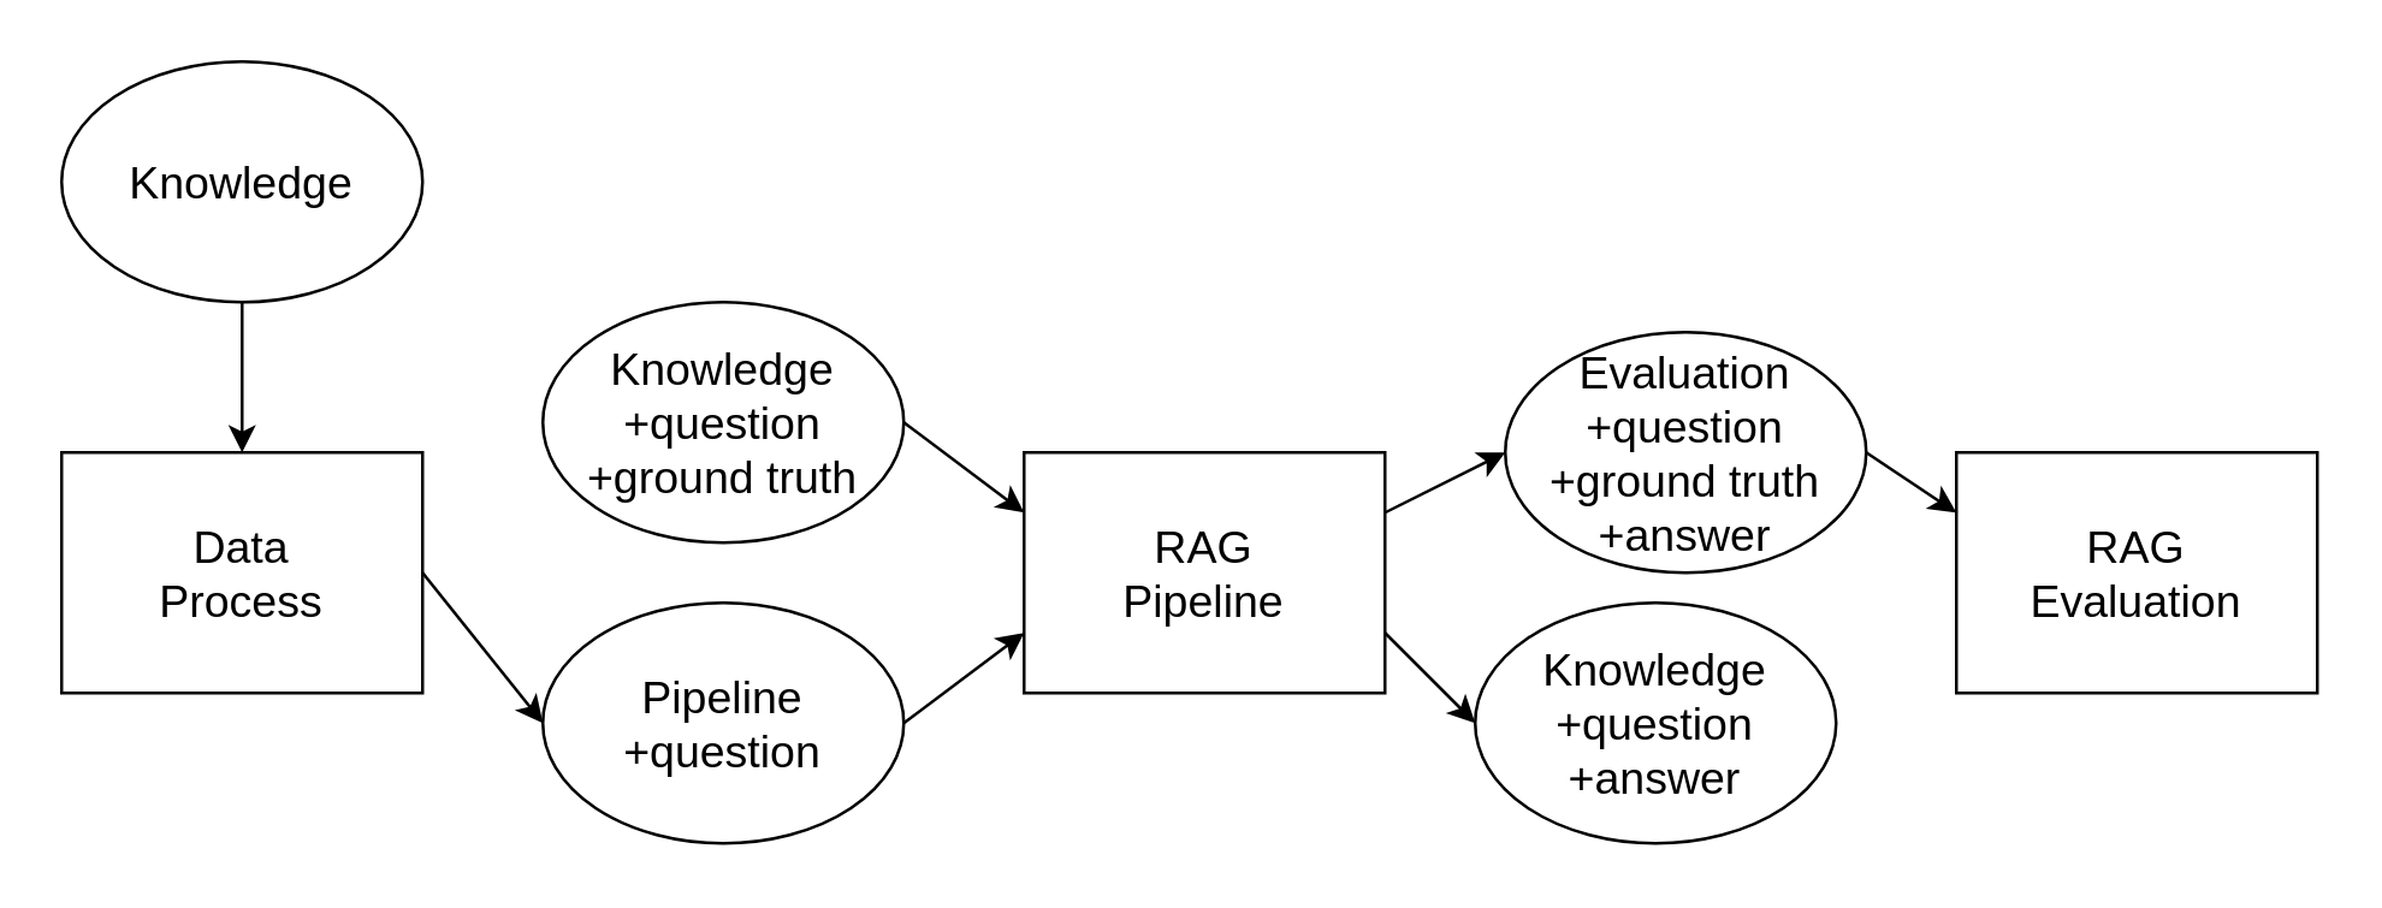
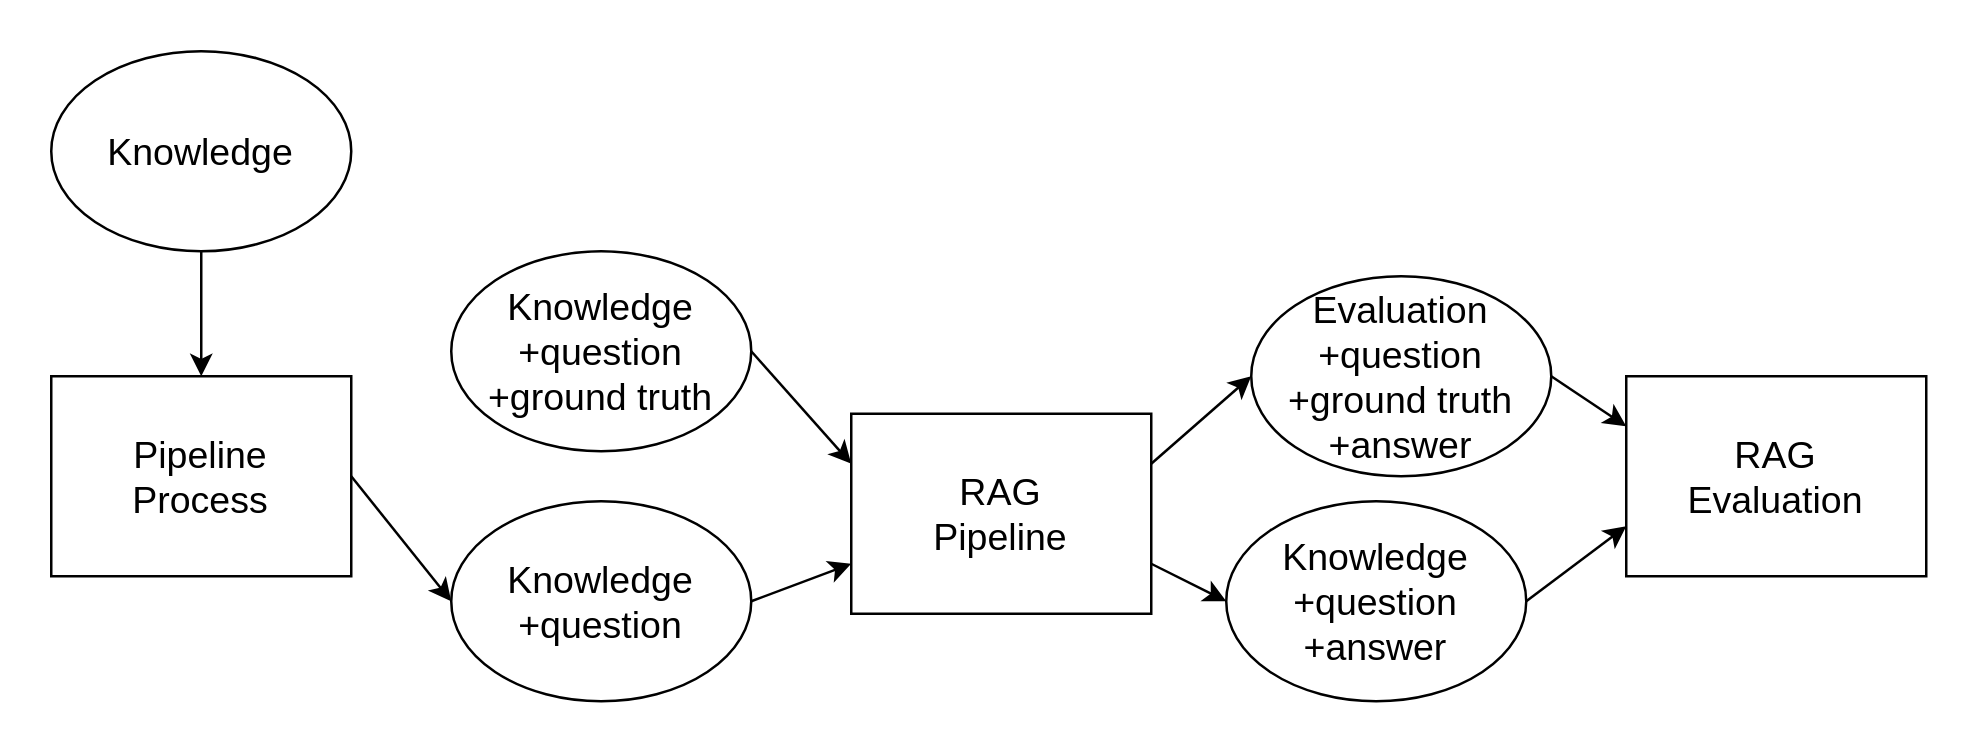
- <mxCell id="3" value="Data&lt;div style=&quot;font-size: 15px;&quot;&gt;Process&lt;/div&gt;" style="rounded=0;whiteSpace=wrap;html=1;fontSize=15;" vertex="1" parent="1"><mxGeometry y="150" width="120" height="80" as="geometry" x="20" /></mxCell>
+ <mxCell id="3" value="Pipeline&lt;div style=&quot;font-size: 15px;&quot;&gt;Process&lt;/div&gt;" style="rounded=0;whiteSpace=wrap;html=1;fontSize=15;" vertex="1" parent="1"><mxGeometry y="150" width="120" height="80" as="geometry" x="20" /></mxCell>
- <mxCell id="5" value="RAG&lt;div style=&quot;font-size: 15px;&quot;&gt;Pipeline&lt;/div&gt;" style="rounded=0;whiteSpace=wrap;html=1;fontSize=15;" vertex="1" parent="1"><mxGeometry x="340" y="150" width="120" height="80" as="geometry" /></mxCell>
+ <mxCell id="5" value="RAG&lt;div style=&quot;font-size: 15px;&quot;&gt;Pipeline&lt;/div&gt;" style="rounded=0;whiteSpace=wrap;html=1;fontSize=15;" vertex="1" parent="1"><mxGeometry x="340" y="165" width="120" height="80" as="geometry" /></mxCell>
+ <mxCell id="17" value="" style="endArrow=classic;html=1;rounded=0;exitX=1;exitY=0.5;exitDx=0;exitDy=0;entryX=0;entryY=0.75;entryDx=0;entryDy=0;fontSize=15;" edge="1" parent="1" source="11" target="15"><mxGeometry width="50" height="50" relative="1" as="geometry"><mxPoint x="630" y="160" as="sourcePoint" /><mxPoint x="660" y="180" as="targetPoint" /></mxGeometry></mxCell>
- <mxCell id="7" value="Pipeline&lt;div style=&quot;font-size: 15px;&quot;&gt;+question&lt;/div&gt;" style="ellipse;whiteSpace=wrap;html=1;fontSize=15;" vertex="1" parent="1"><mxGeometry x="180" y="200" width="120" height="80" as="geometry" /></mxCell>
+ <mxCell id="7" value="Knowledge&lt;div style=&quot;font-size: 15px;&quot;&gt;+question&lt;/div&gt;" style="ellipse;whiteSpace=wrap;html=1;fontSize=15;" vertex="1" parent="1"><mxGeometry x="180" y="200" width="120" height="80" as="geometry" /></mxCell>
